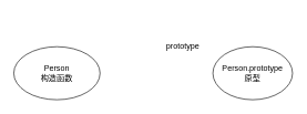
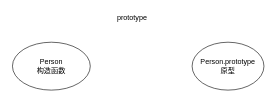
- <mxCell id="4" value="prototype" style="text;html=1;strokeColor=none;fillColor=none;align=center;verticalAlign=middle;whiteSpace=wrap;rounded=0;" vertex="1" parent="1"><mxGeometry x="255" y="60" width="40" height="20" as="geometry" /></mxCell>
+ <mxCell id="4" value="prototype" style="text;html=1;strokeColor=none;fillColor=none;align=center;verticalAlign=middle;whiteSpace=wrap;rounded=0;" vertex="1" parent="1"><mxGeometry x="200" y="20" width="40" height="20" as="geometry" /></mxCell>
